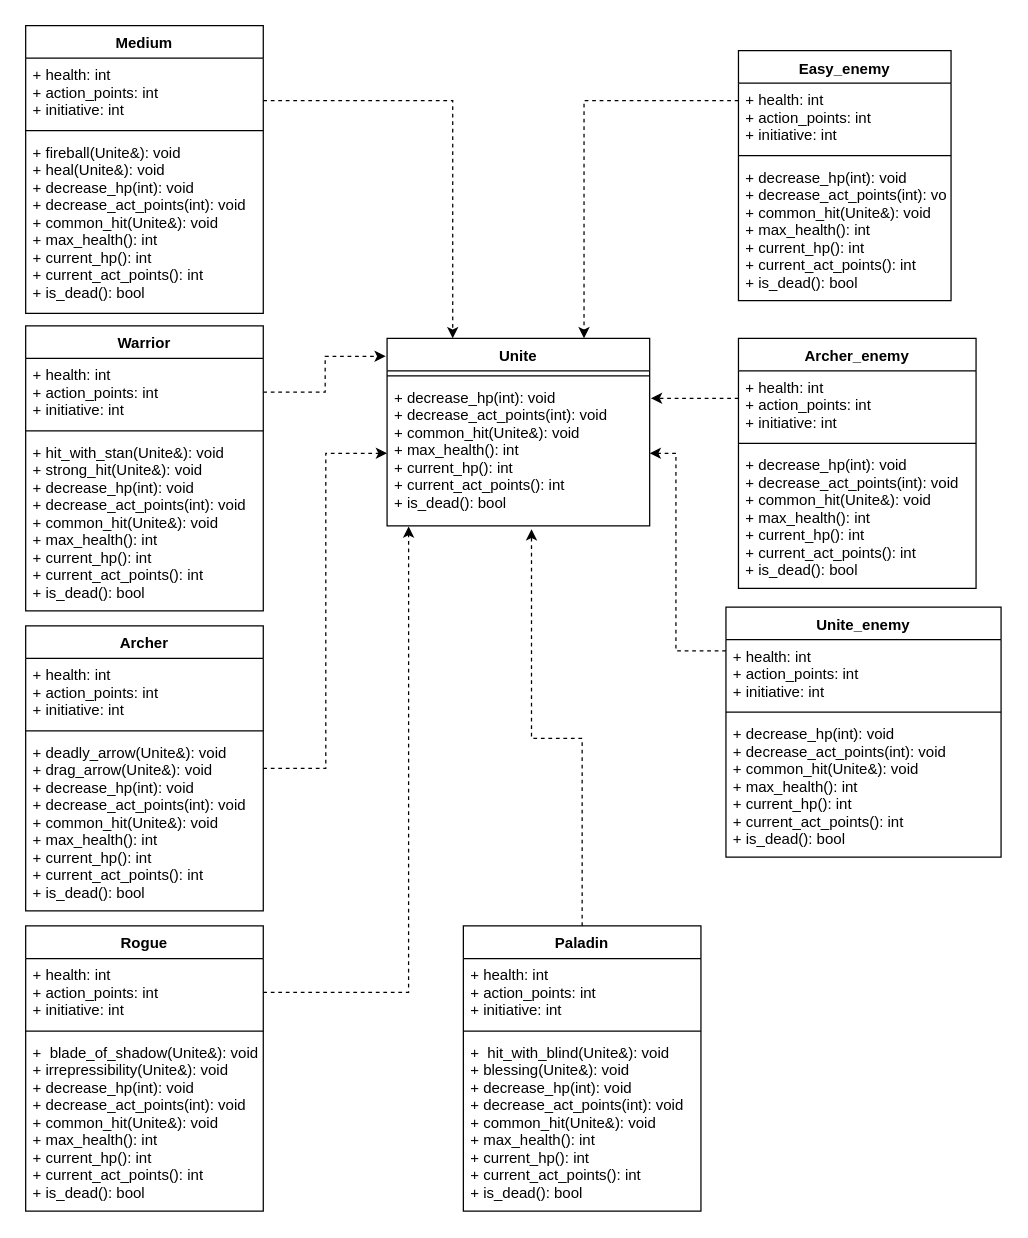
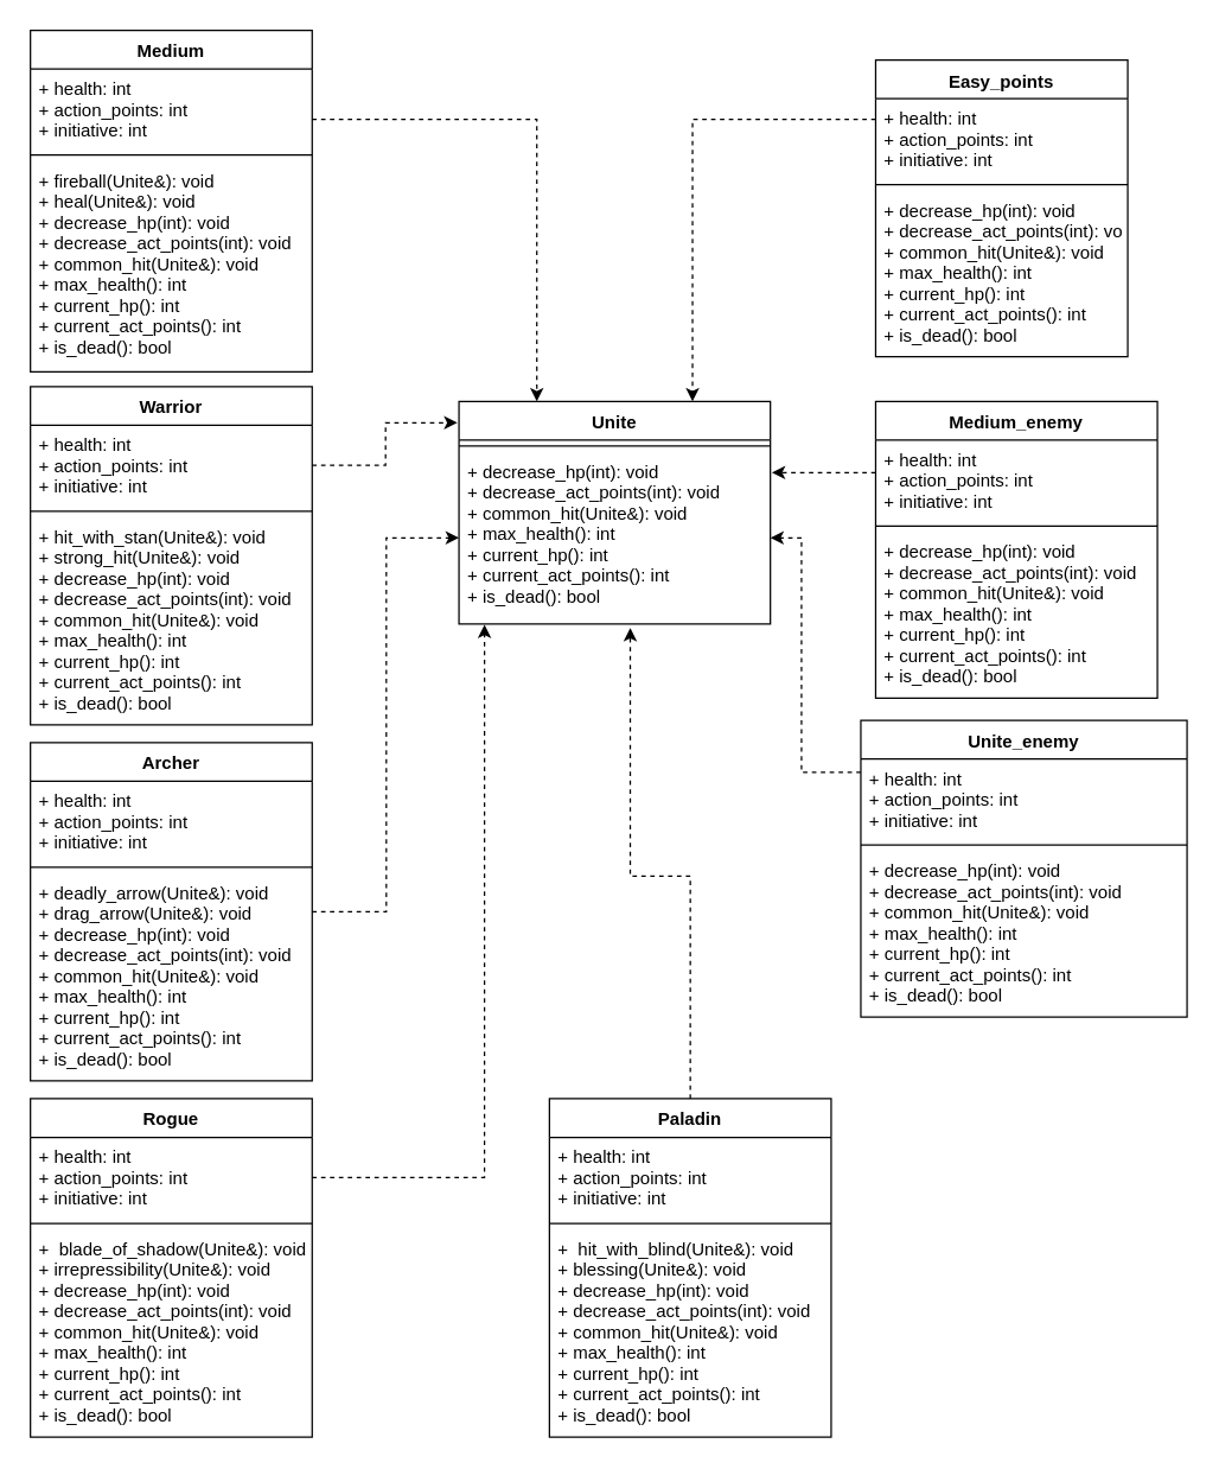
- <mxCell id="27" value="Easy_enemy" style="swimlane;fontStyle=1;align=center;verticalAlign=top;childLayout=stackLayout;horizontal=1;startSize=26;horizontalStack=0;resizeParent=1;resizeParentMax=0;resizeLast=0;collapsible=1;marginBottom=0;spacingTop=1;glass=0;" parent="1" vertex="1"><mxGeometry x="590" y="40" width="170" height="200" as="geometry"><mxRectangle x="334" y="30" width="60" height="26" as="alternateBounds" /></mxGeometry></mxCell>
+ <mxCell id="27" value="Easy_points" style="swimlane;fontStyle=1;align=center;verticalAlign=top;childLayout=stackLayout;horizontal=1;startSize=26;horizontalStack=0;resizeParent=1;resizeParentMax=0;resizeLast=0;collapsible=1;marginBottom=0;spacingTop=1;glass=0;" parent="1" vertex="1"><mxGeometry x="590" y="40" width="170" height="200" as="geometry"><mxRectangle x="334" y="30" width="60" height="26" as="alternateBounds" /></mxGeometry></mxCell>
- <mxCell id="23" value="Archer_enemy" style="swimlane;fontStyle=1;align=center;verticalAlign=top;childLayout=stackLayout;horizontal=1;startSize=26;horizontalStack=0;resizeParent=1;resizeParentMax=0;resizeLast=0;collapsible=1;marginBottom=0;spacingTop=1;glass=0;" parent="1" vertex="1"><mxGeometry x="590" y="270" width="190" height="200" as="geometry"><mxRectangle x="334" y="30" width="60" height="26" as="alternateBounds" /></mxGeometry></mxCell>
+ <mxCell id="23" value="Medium_enemy" style="swimlane;fontStyle=1;align=center;verticalAlign=top;childLayout=stackLayout;horizontal=1;startSize=26;horizontalStack=0;resizeParent=1;resizeParentMax=0;resizeLast=0;collapsible=1;marginBottom=0;spacingTop=1;glass=0;" parent="1" vertex="1"><mxGeometry x="590" y="270" width="190" height="200" as="geometry"><mxRectangle x="334" y="30" width="60" height="26" as="alternateBounds" /></mxGeometry></mxCell>
